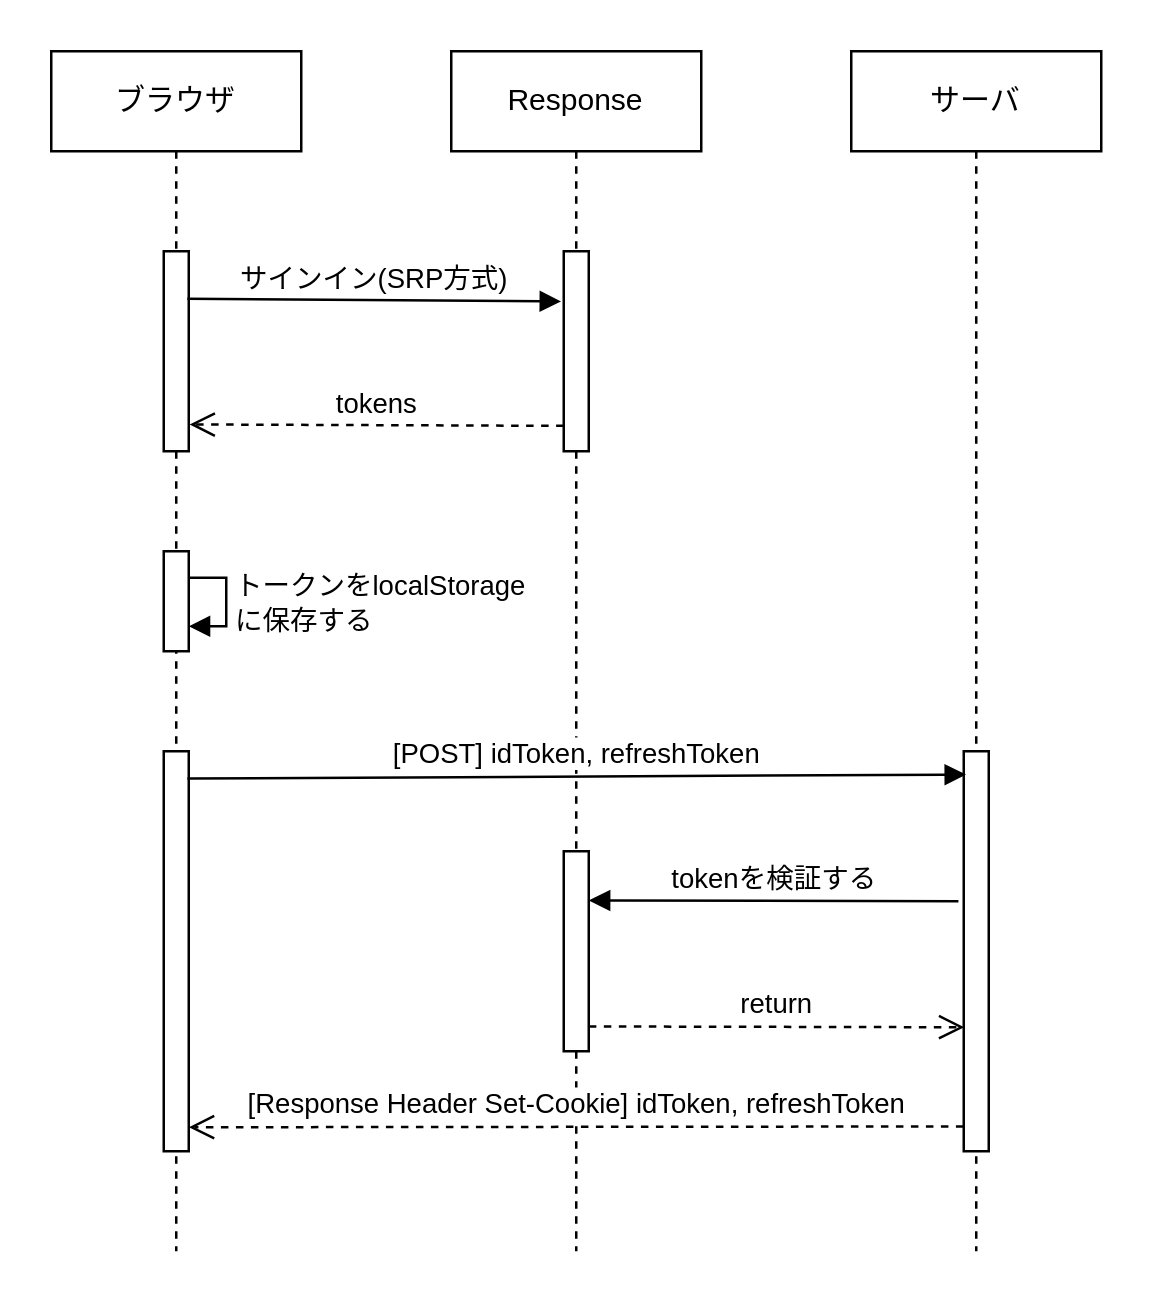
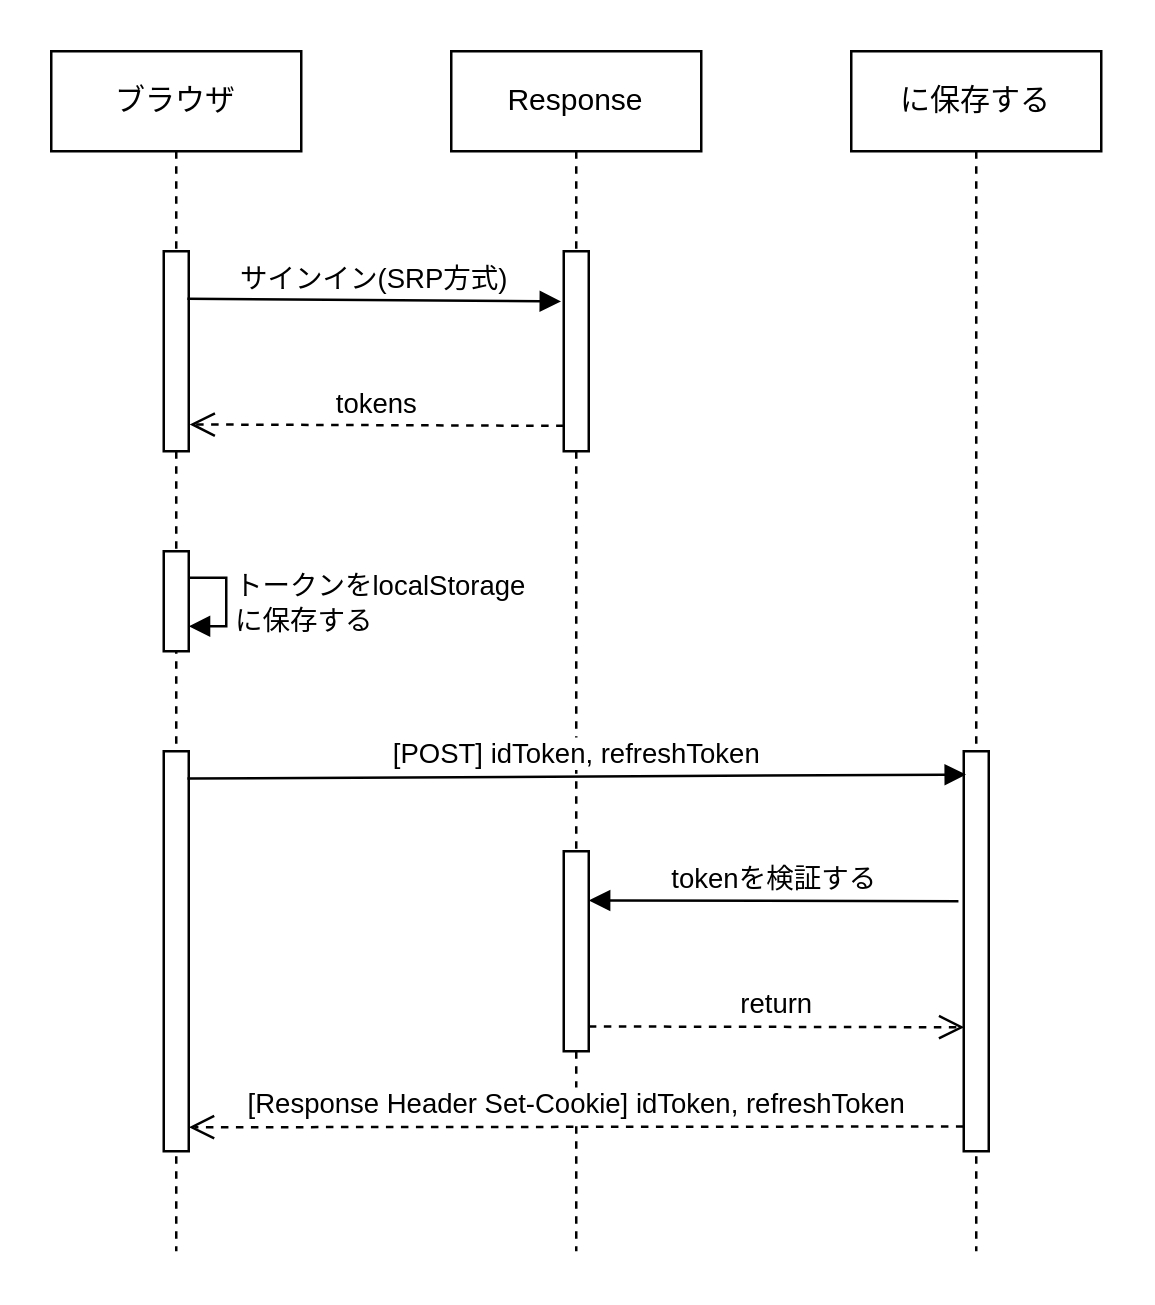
- <mxCell id="10" value="サーバ" style="shape=umlLifeline;perimeter=lifelinePerimeter;whiteSpace=wrap;html=1;container=1;collapsible=0;recursiveResize=0;outlineConnect=0;" vertex="1" parent="1"><mxGeometry x="340" y="20" width="100" height="480" as="geometry" /></mxCell>
+ <mxCell id="10" value="に保存する" style="shape=umlLifeline;perimeter=lifelinePerimeter;whiteSpace=wrap;html=1;container=1;collapsible=0;recursiveResize=0;outlineConnect=0;" vertex="1" parent="1"><mxGeometry x="340" y="20" width="100" height="480" as="geometry" /></mxCell>
